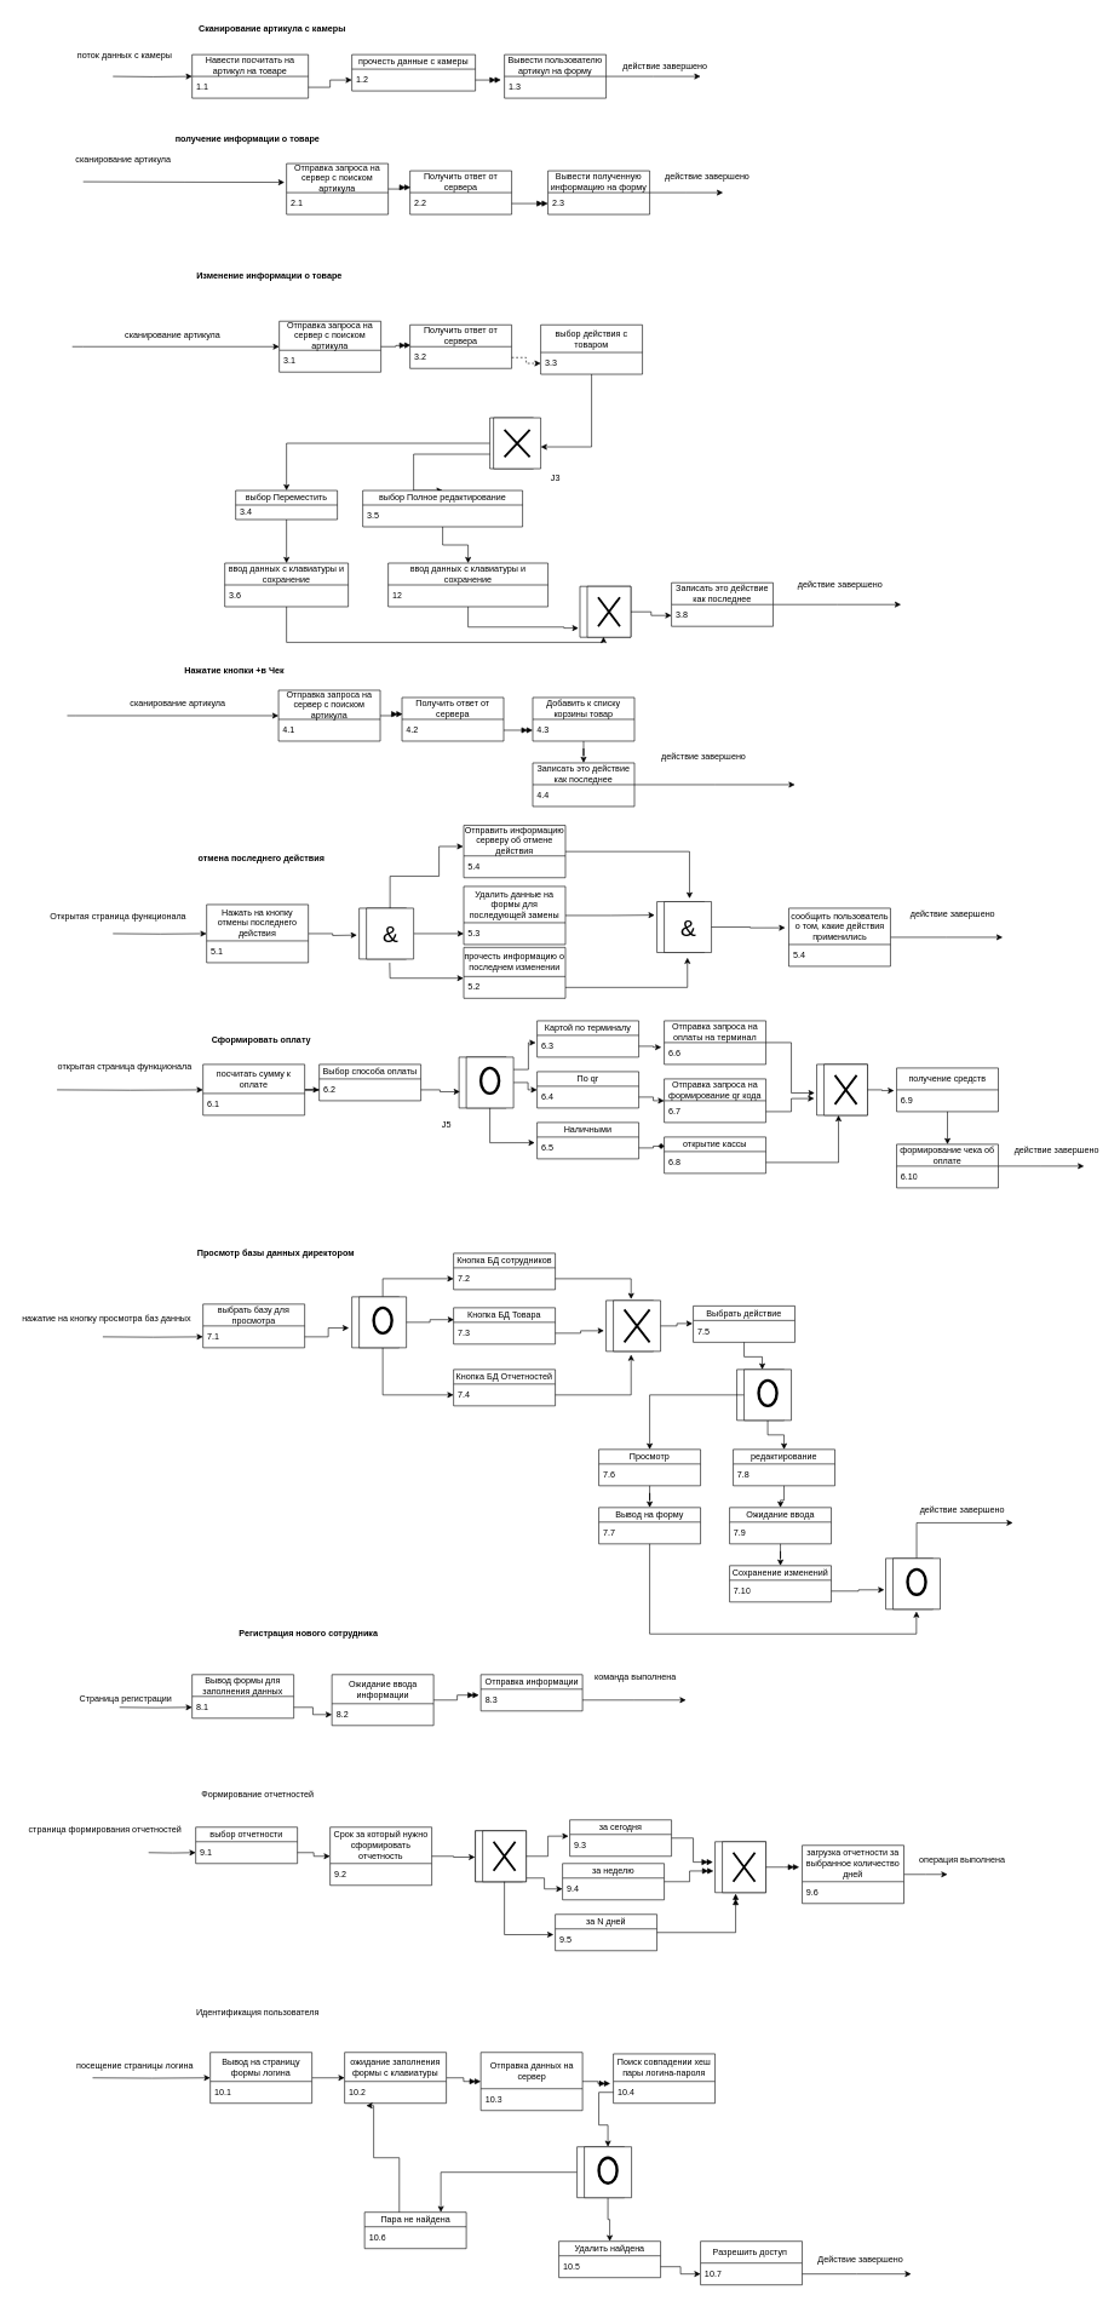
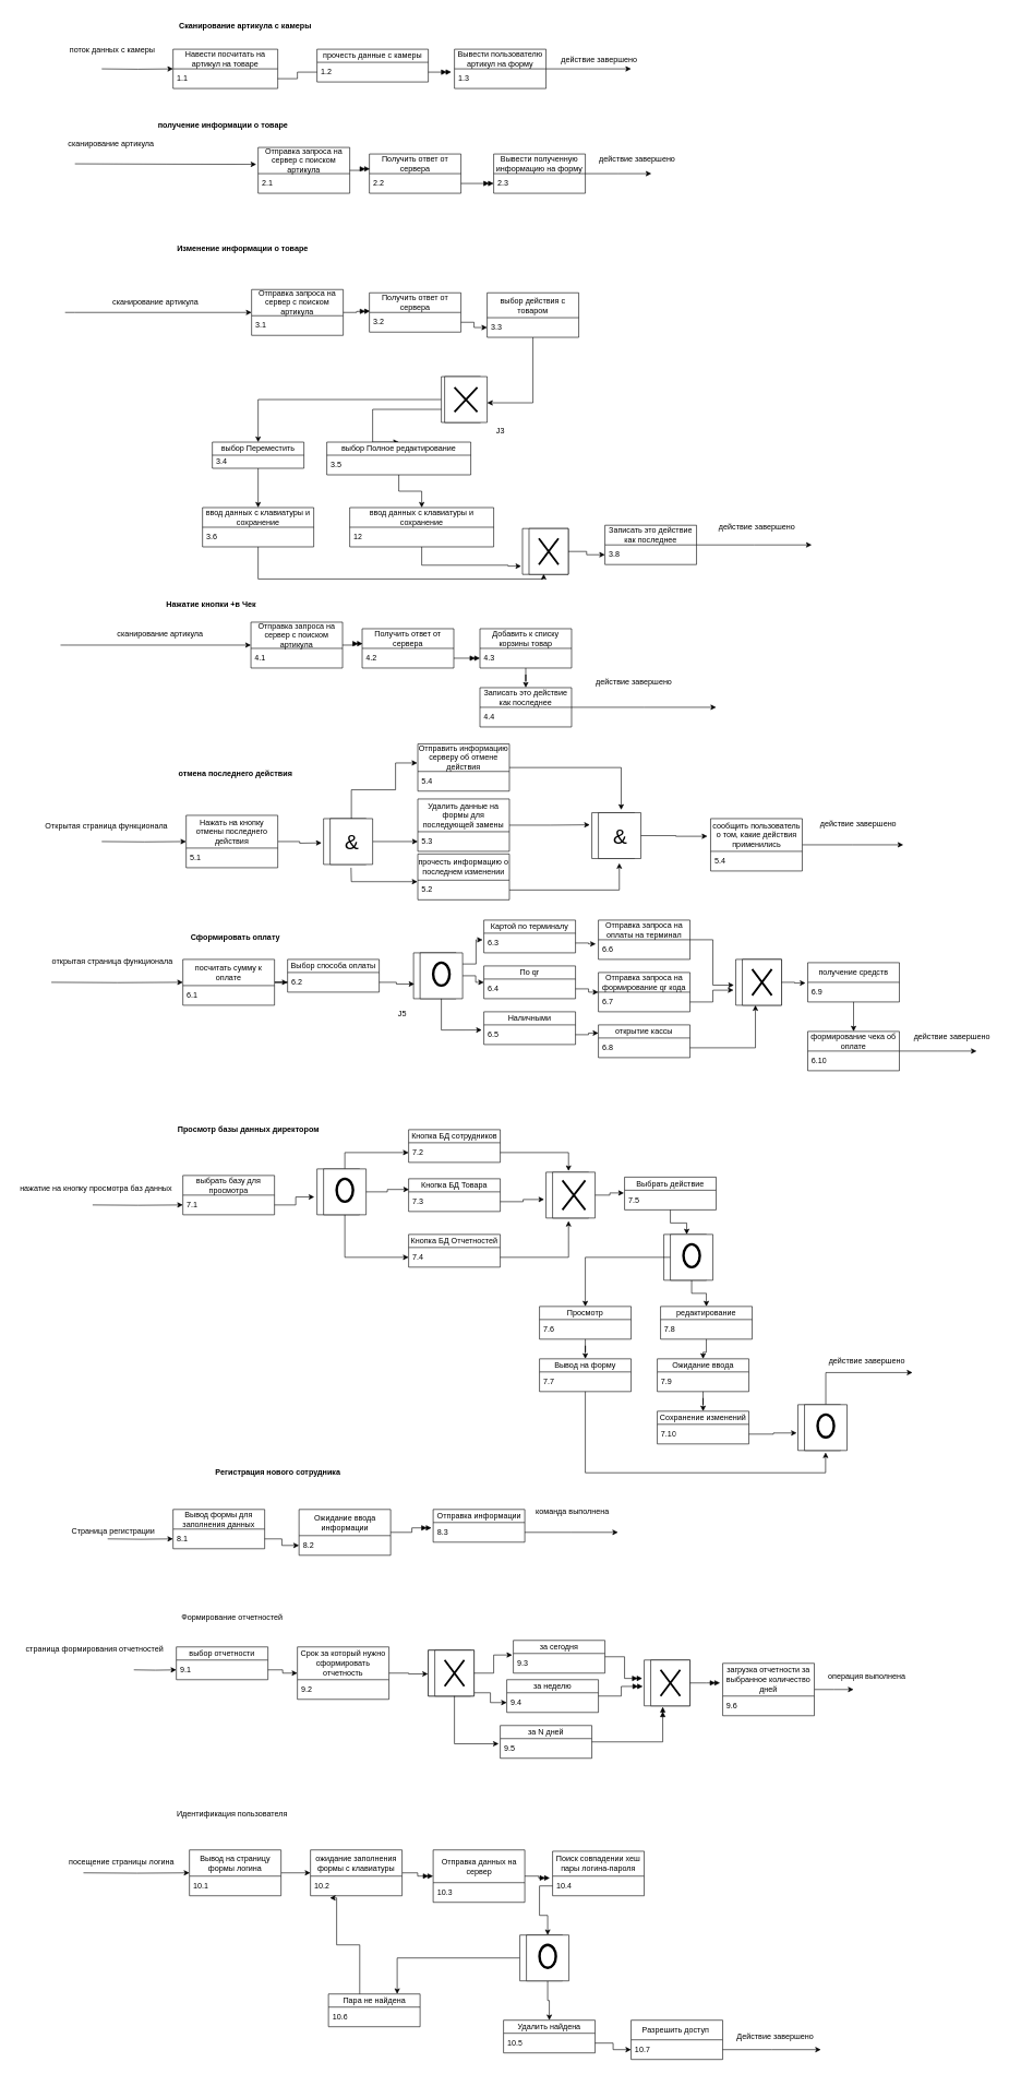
- <mxCell id="7" style="edgeStyle=orthogonalEdgeStyle;rounded=0;orthogonalLoop=1;jettySize=auto;html=1;entryX=0;entryY=0.5;entryDx=0;entryDy=0;" edge="1" parent="1" source="4" target="6"><mxGeometry relative="1" as="geometry"><mxPoint x="474" y="104" as="targetPoint" /></mxGeometry></mxCell>
+ <mxCell id="7" style="edgeStyle=orthogonalEdgeStyle;rounded=0;orthogonalLoop=1;jettySize=auto;html=1;entryX=0;entryY=0.5;entryDx=0;entryDy=0;endArrow=none;" edge="1" parent="1" source="4" target="6"><mxGeometry relative="1" as="geometry"><mxPoint x="474" y="104" as="targetPoint" /></mxGeometry></mxCell>
- <mxCell id="34" style="edgeStyle=orthogonalEdgeStyle;rounded=0;orthogonalLoop=1;jettySize=auto;html=1;entryX=0;entryY=0.5;entryDx=0;entryDy=0;dashed=1;" edge="1" parent="1" source="30" target="33"><mxGeometry relative="1" as="geometry" /></mxCell>
+ <mxCell id="34" style="edgeStyle=orthogonalEdgeStyle;rounded=0;orthogonalLoop=1;jettySize=auto;html=1;entryX=0;entryY=0.5;entryDx=0;entryDy=0;" edge="1" parent="1" source="30" target="33"><mxGeometry relative="1" as="geometry" /></mxCell>
- <mxCell id="107" style="edgeStyle=orthogonalEdgeStyle;rounded=0;orthogonalLoop=1;jettySize=auto;html=1;entryX=0;entryY=0.25;entryDx=0;entryDy=0;endArrow=diamond;" edge="1" parent="1" source="92" target="103"><mxGeometry relative="1" as="geometry" /></mxCell>
+ <mxCell id="107" style="edgeStyle=orthogonalEdgeStyle;rounded=0;orthogonalLoop=1;jettySize=auto;html=1;entryX=0;entryY=0.25;entryDx=0;entryDy=0;" edge="1" parent="1" source="92" target="103"><mxGeometry relative="1" as="geometry" /></mxCell>
